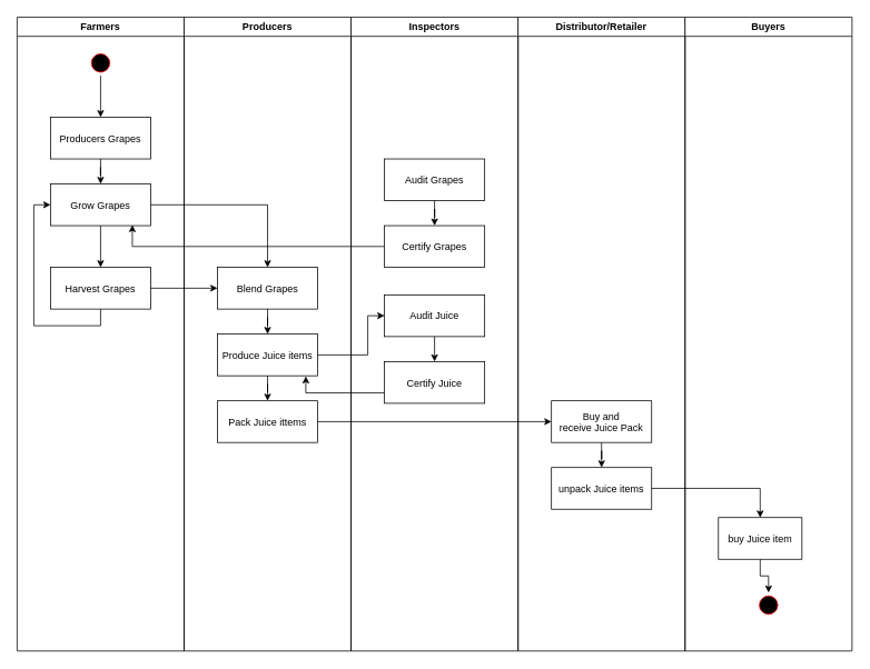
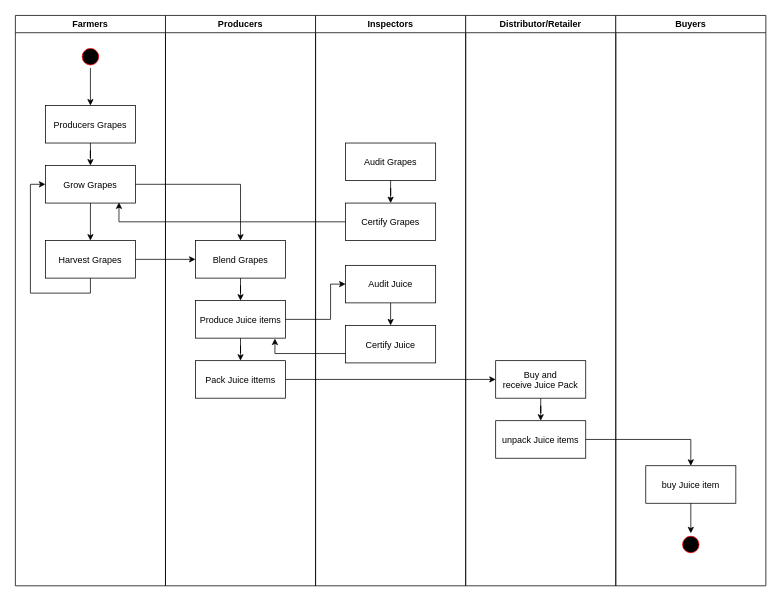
- <mxCell id="29" value="buy Juice item" style="" vertex="1" parent="28"><mxGeometry x="40" y="600" width="100" height="50" as="geometry" /></mxCell>
+ <mxCell id="29" value="buy Juice item" style="" vertex="1" parent="28"><mxGeometry x="40" y="600" width="120" height="50" as="geometry" /></mxCell>
